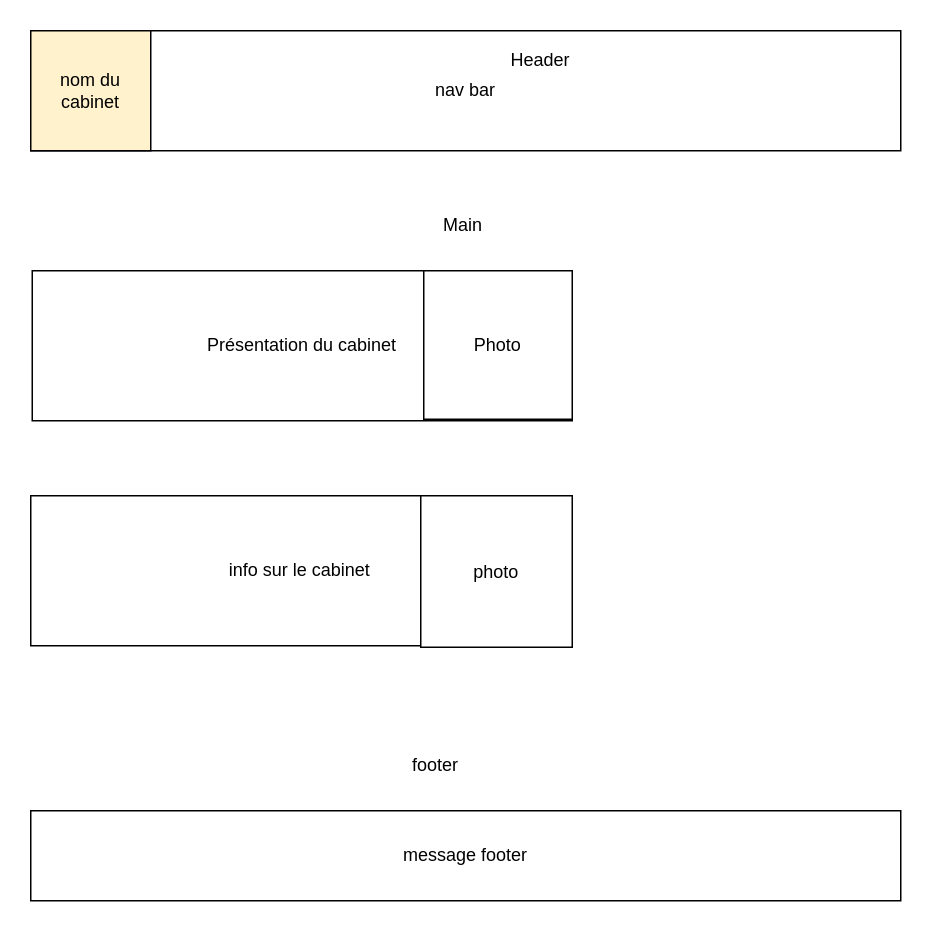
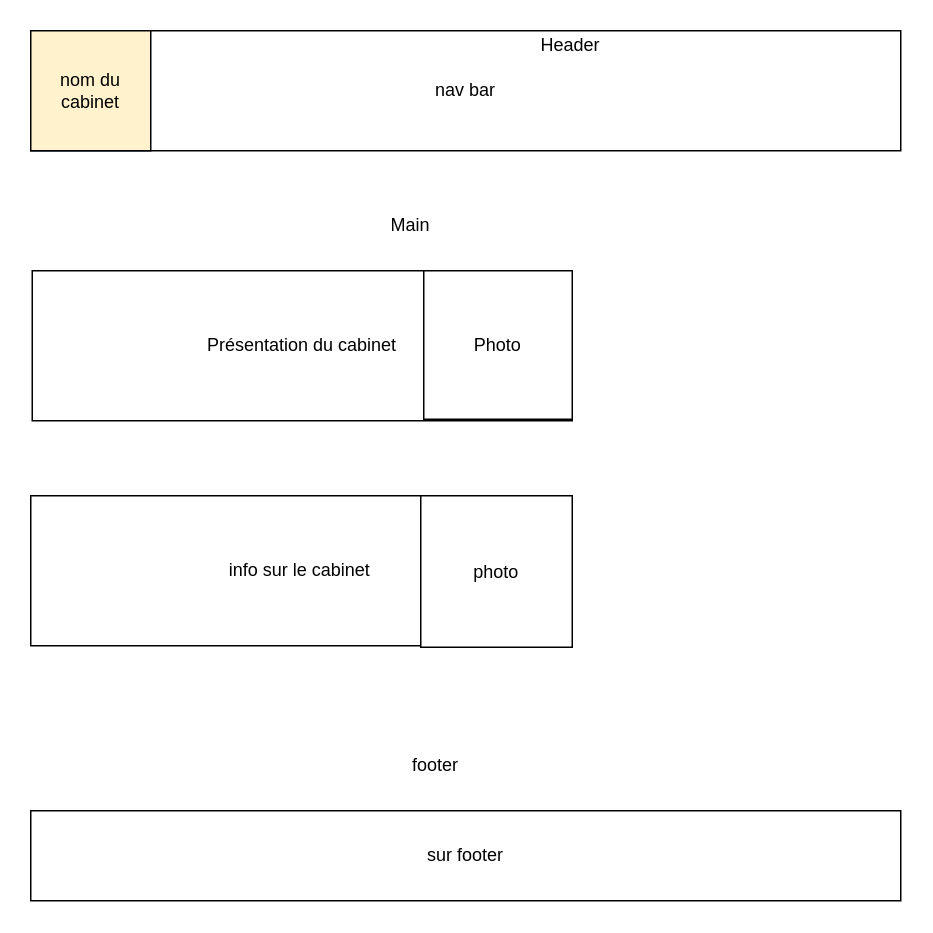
- <mxCell id="4" value="Header" style="text;html=1;strokeColor=none;fillColor=none;align=center;verticalAlign=middle;whiteSpace=wrap;rounded=0;" parent="1" vertex="1"><mxGeometry x="340" y="30" width="40" height="20" as="geometry" /></mxCell>
+ <mxCell id="4" value="Header" style="text;html=1;strokeColor=none;fillColor=none;align=center;verticalAlign=middle;whiteSpace=wrap;rounded=0;" parent="1" vertex="1"><mxGeometry x="360" width="40" height="20" as="geometry" y="20" /></mxCell>
- <mxCell id="7" value="Main&amp;nbsp;" style="text;html=1;strokeColor=none;fillColor=none;align=center;verticalAlign=middle;whiteSpace=wrap;rounded=0;" parent="1" vertex="1"><mxGeometry x="270" y="140" width="80" height="20" as="geometry" /></mxCell>
+ <mxCell id="7" value="Main&amp;nbsp;" style="text;html=1;strokeColor=none;fillColor=none;align=center;verticalAlign=middle;whiteSpace=wrap;rounded=0;" parent="1" vertex="1"><mxGeometry x="235" y="140" width="80" height="20" as="geometry" /></mxCell>
- <mxCell id="8" value="message footer" style="rounded=0;whiteSpace=wrap;html=1;" parent="1" vertex="1"><mxGeometry y="540" width="580" height="60" as="geometry" x="20" /></mxCell>
+ <mxCell id="8" value="sur footer" style="rounded=0;whiteSpace=wrap;html=1;" parent="1" vertex="1"><mxGeometry y="540" width="580" height="60" as="geometry" x="20" /></mxCell>
